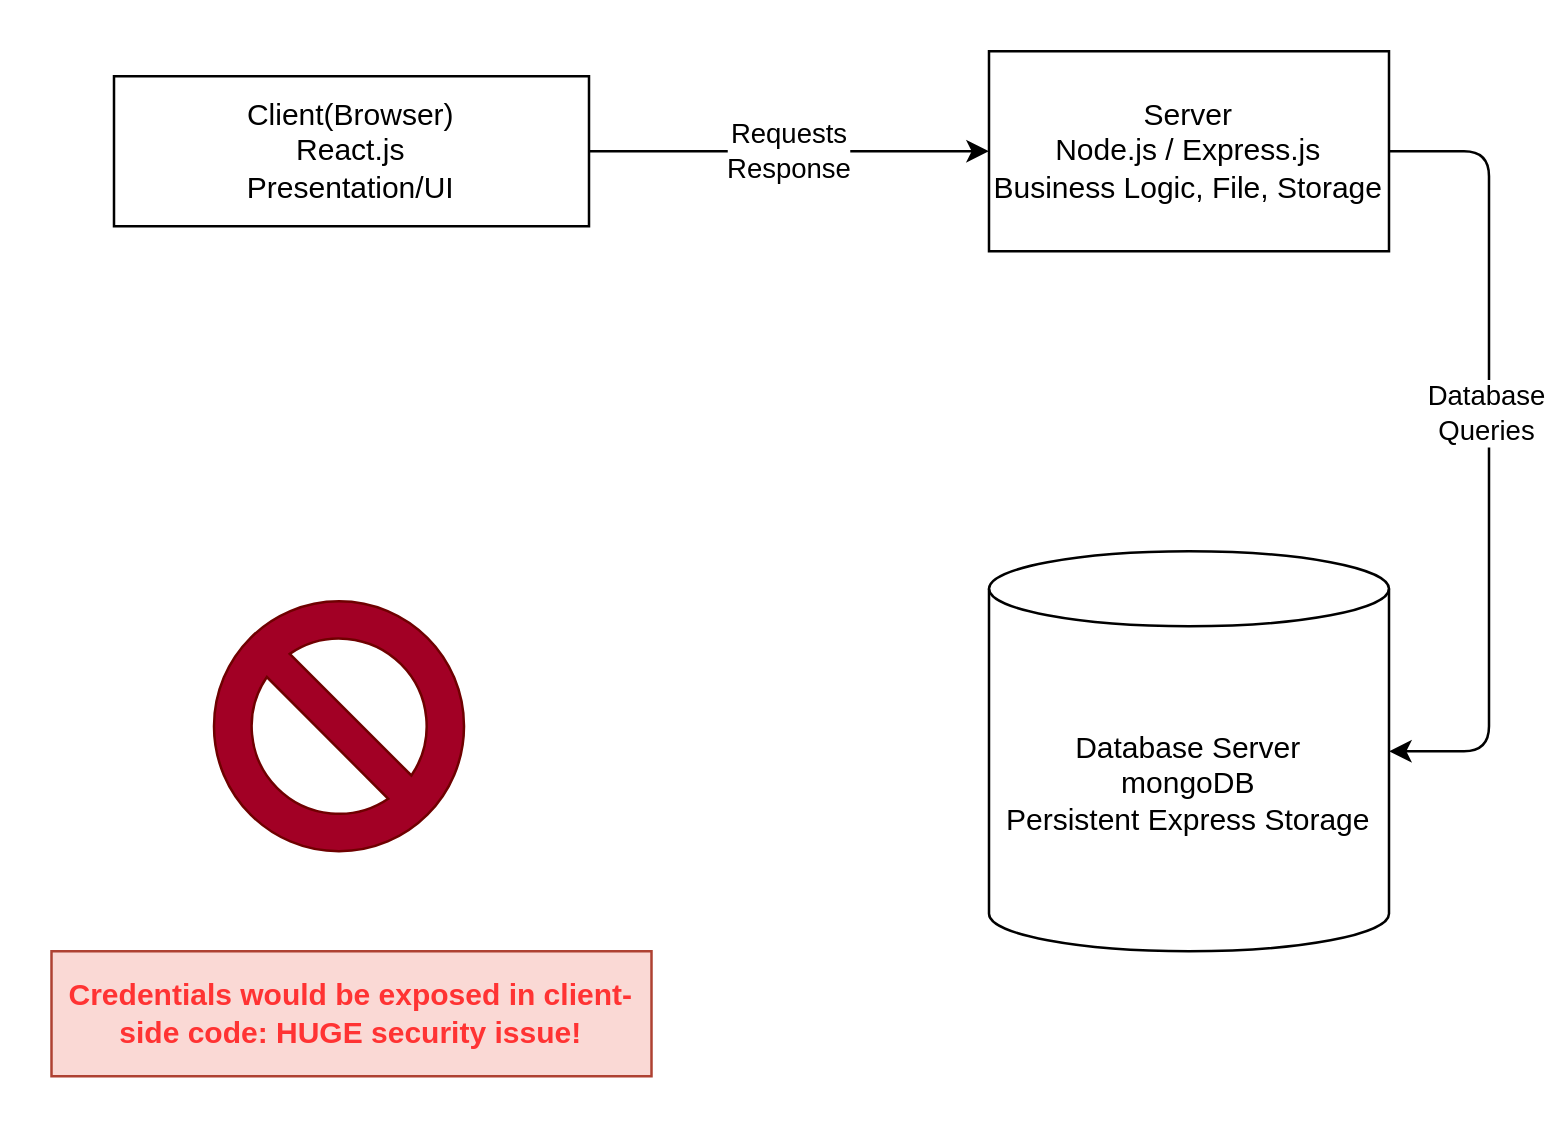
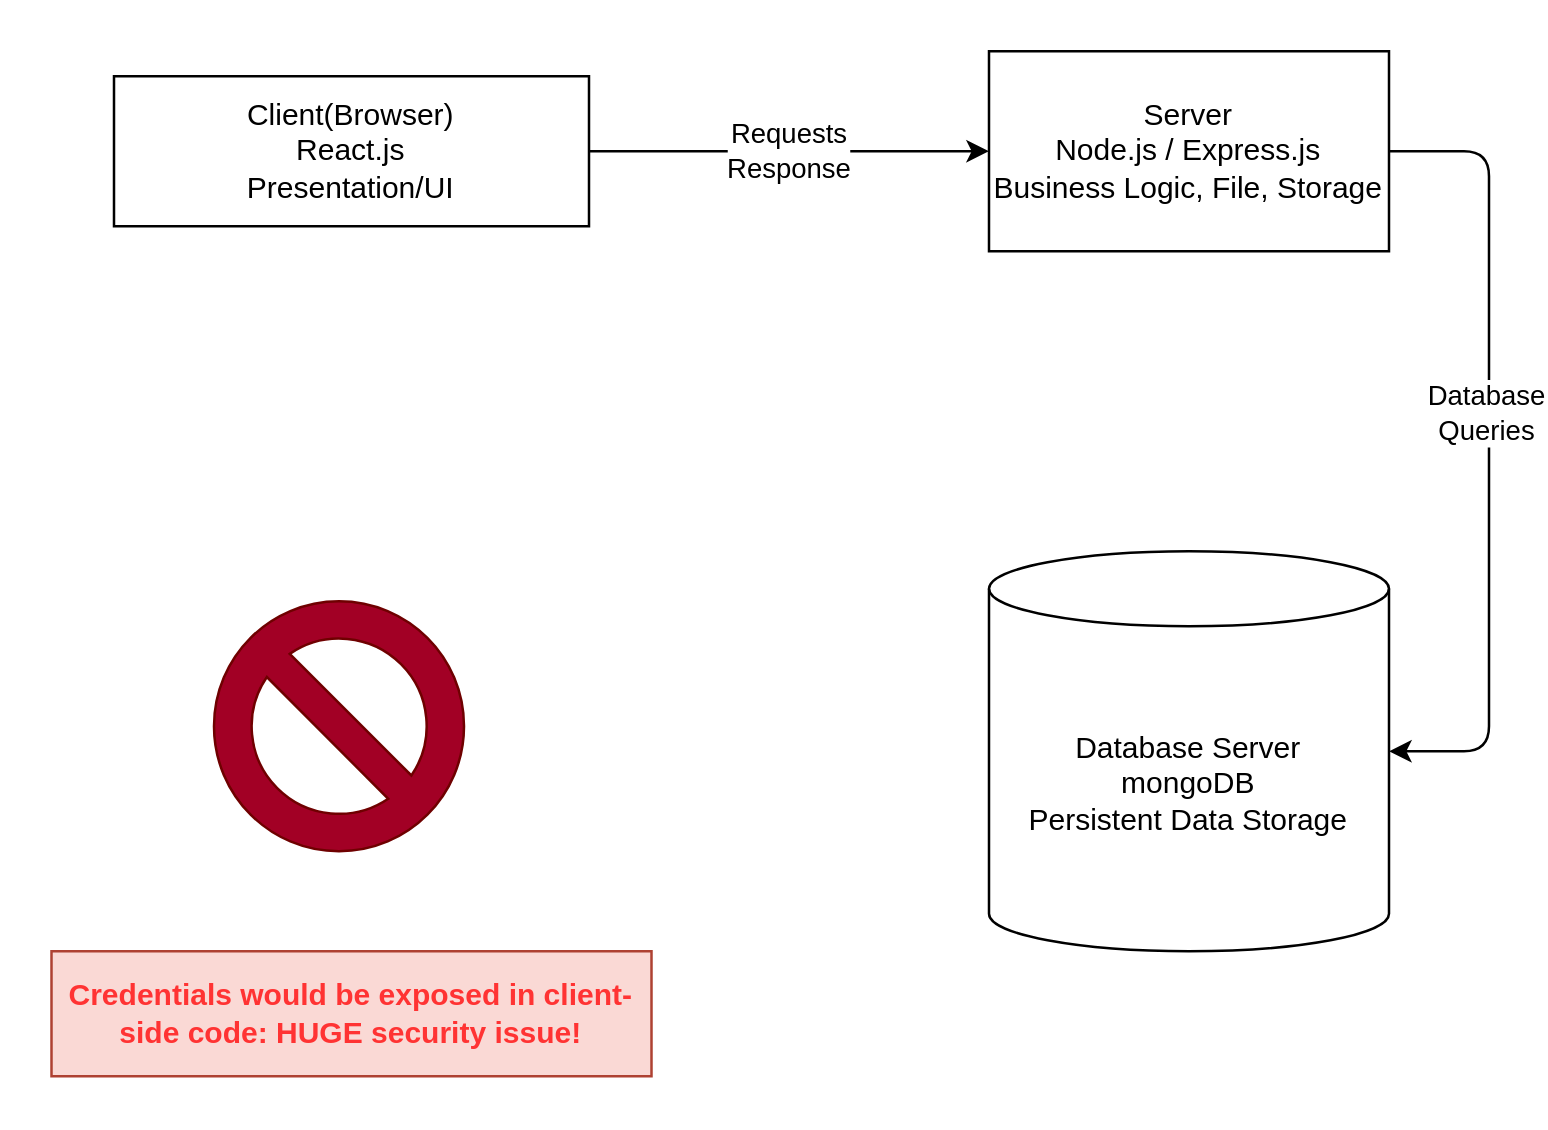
- <mxCell id="4" value="Database Server&lt;br&gt;mongoDB&lt;br&gt;Persistent Express Storage" style="shape=cylinder3;whiteSpace=wrap;html=1;boundedLbl=1;backgroundOutline=1;size=15;" vertex="1" parent="1"><mxGeometry x="395" y="220" width="160" height="160" as="geometry" /></mxCell>
+ <mxCell id="4" value="Database Server&lt;br&gt;mongoDB&lt;br&gt;Persistent Data Storage" style="shape=cylinder3;whiteSpace=wrap;html=1;boundedLbl=1;backgroundOutline=1;size=15;" vertex="1" parent="1"><mxGeometry x="395" y="220" width="160" height="160" as="geometry" /></mxCell>
